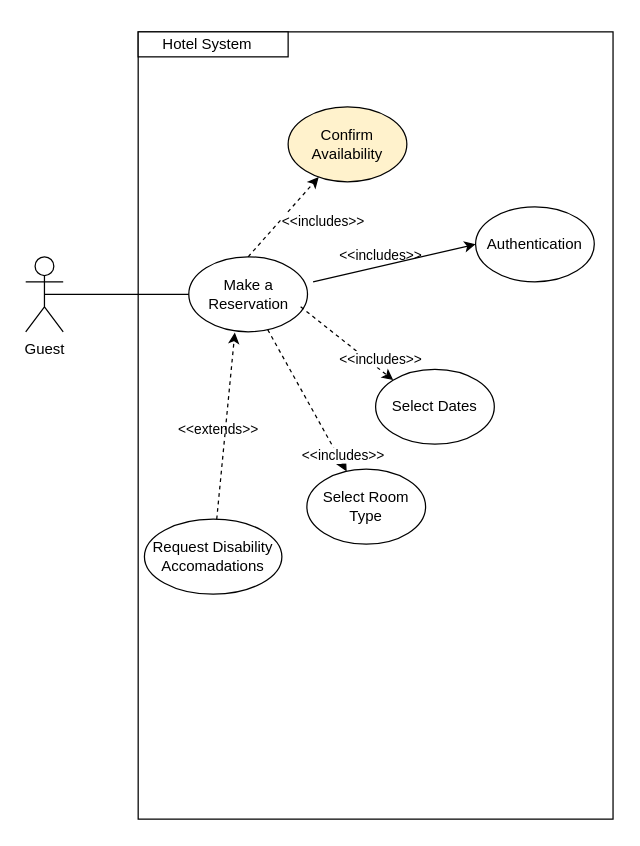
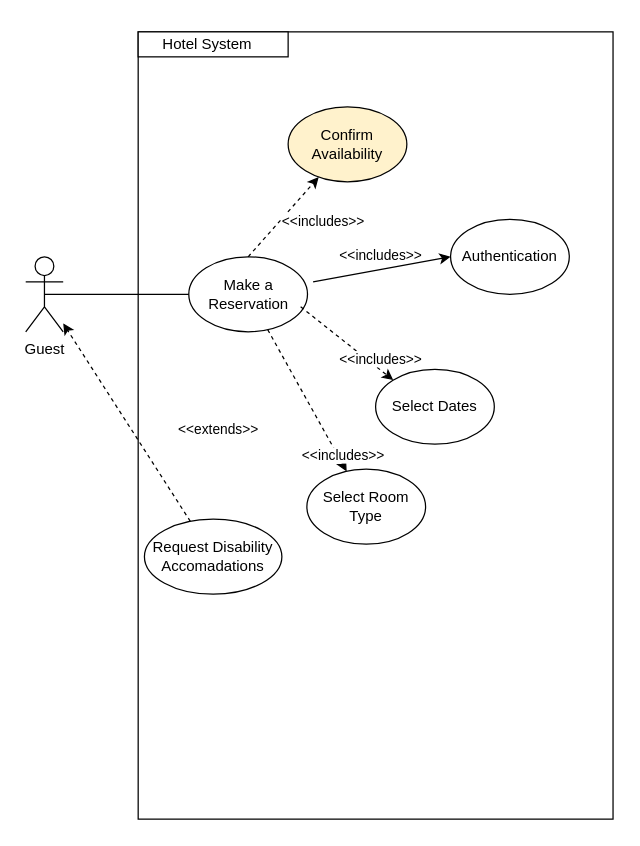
- <mxCell id="20" value="Authentication" style="ellipse;whiteSpace=wrap;html=1;" vertex="1" parent="1"><mxGeometry x="380" y="165" width="95" height="60" as="geometry" /></mxCell>
+ <mxCell id="20" value="Authentication" style="ellipse;whiteSpace=wrap;html=1;" vertex="1" parent="1"><mxGeometry x="360" y="175" width="95" height="60" as="geometry" /></mxCell>
- <mxCell id="17" value="" style="endArrow=classic;html=1;rounded=0;dashed=1;entryX=0.388;entryY=1.011;entryDx=0;entryDy=0;entryPerimeter=0;" parent="1" source="16" target="5" edge="1"><mxGeometry width="50" height="50" relative="1" as="geometry"><mxPoint x="129.997" y="275.001" as="sourcePoint" /><mxPoint x="193.169" y="388.357" as="targetPoint" /></mxGeometry></mxCell>
+ <mxCell id="17" value="" style="endArrow=classic;html=1;rounded=0;dashed=1;" parent="1" source="16" target="4" edge="1"><mxGeometry width="50" height="50" relative="1" as="geometry"><mxPoint x="129.997" y="275.001" as="sourcePoint" /><mxPoint x="193.169" y="388.357" as="targetPoint" /></mxGeometry></mxCell>
